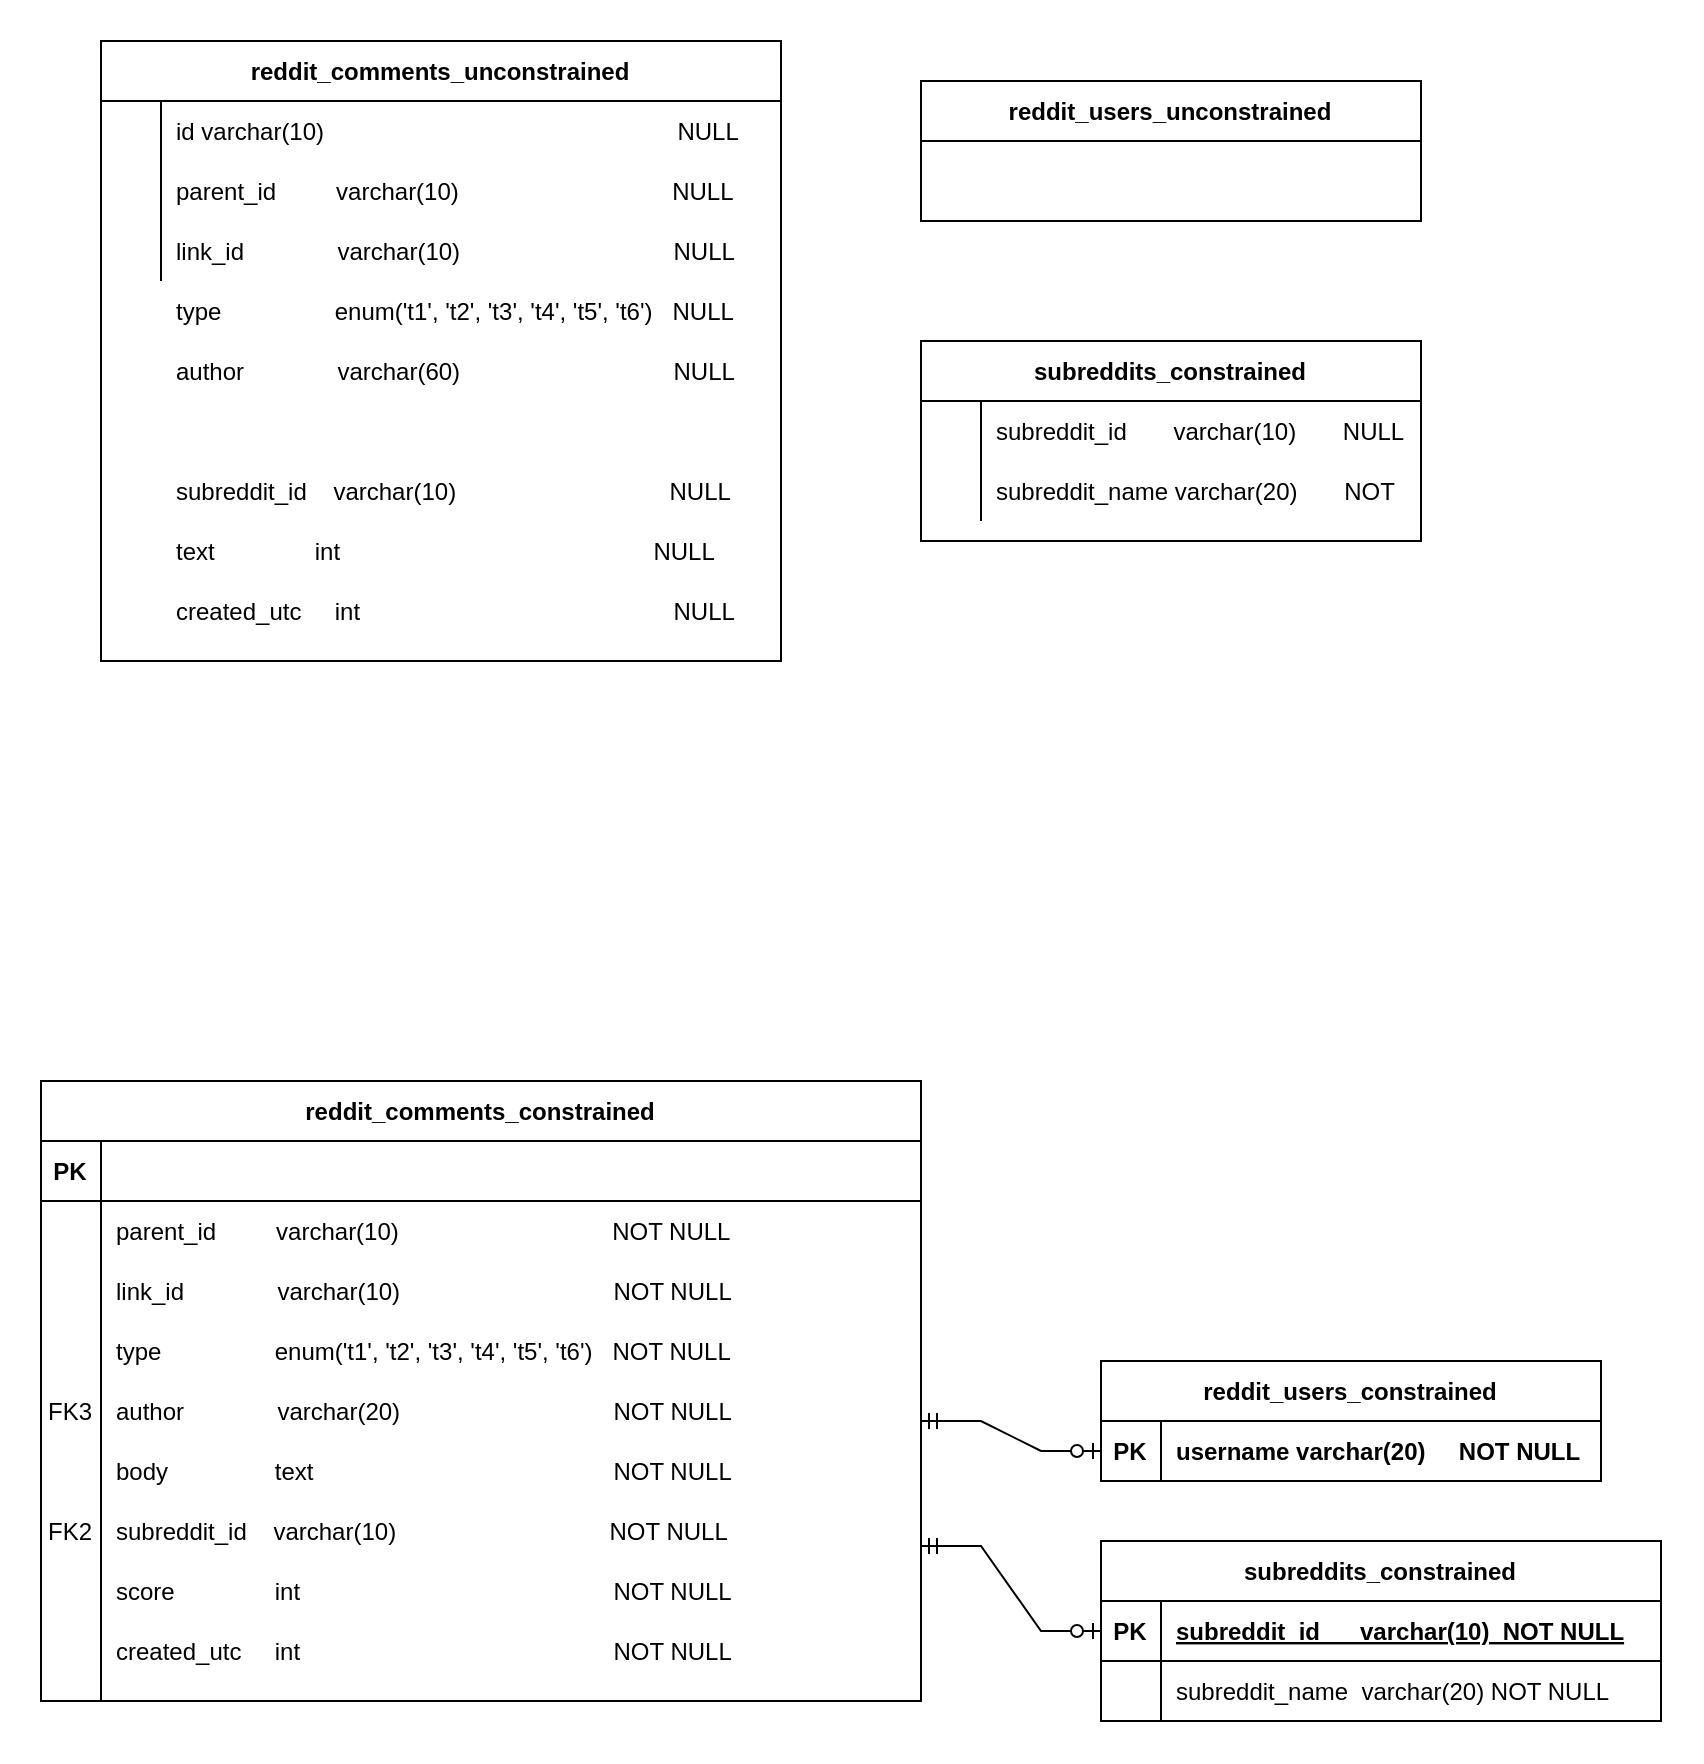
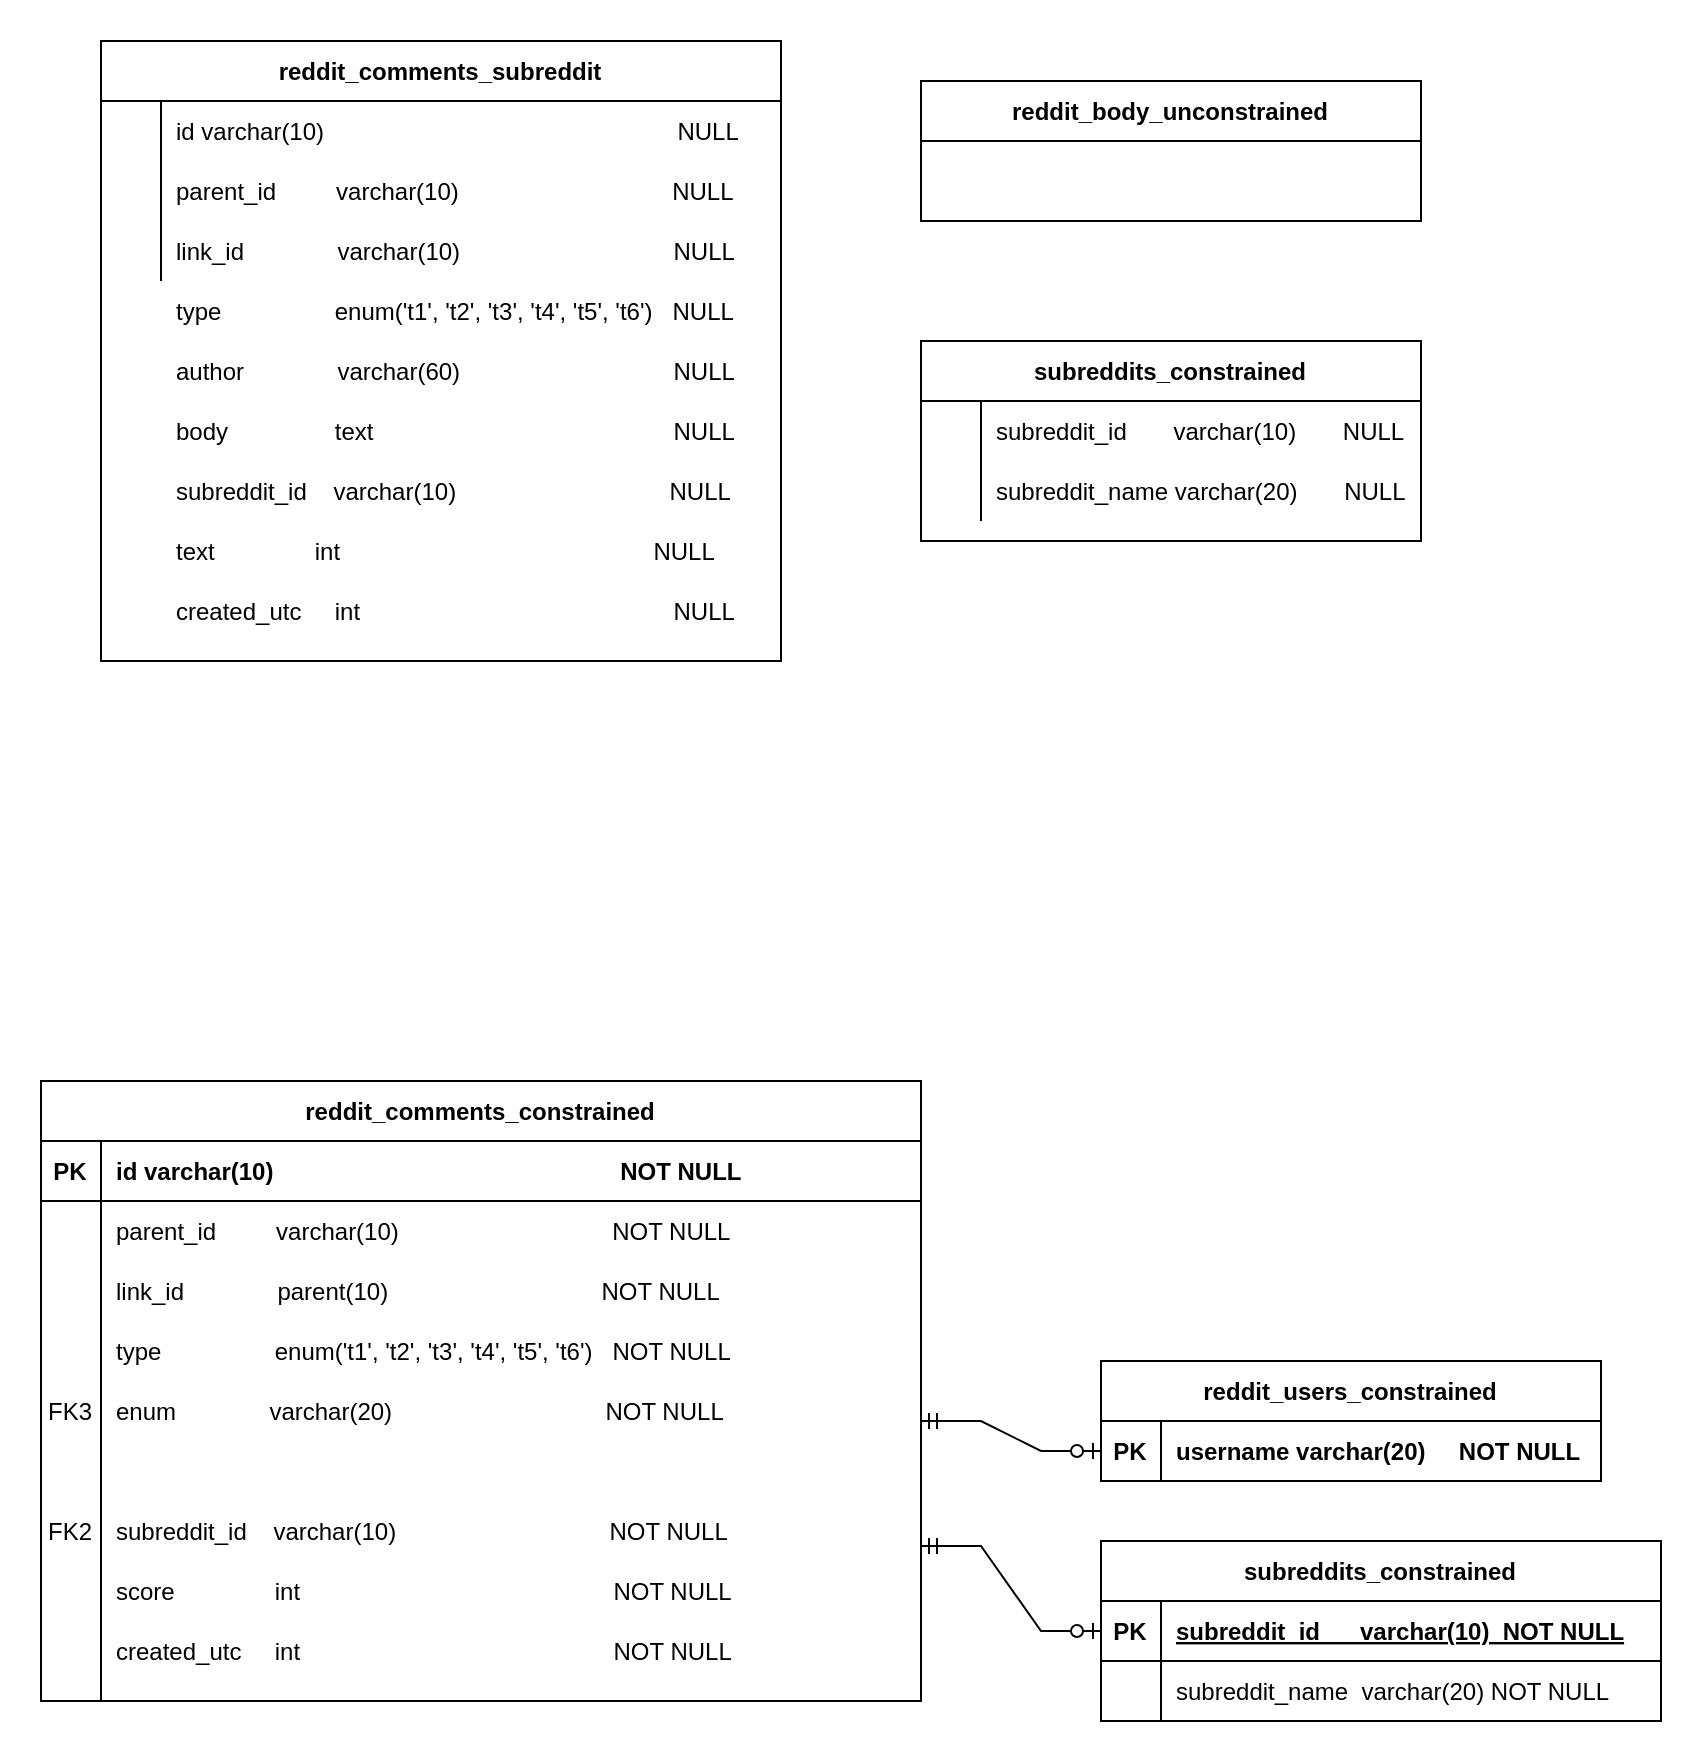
- <mxCell id="12" value="reddit_comments_unconstrained" style="shape=table;startSize=30;container=1;collapsible=1;childLayout=tableLayout;fixedRows=1;rowLines=0;fontStyle=1;align=center;resizeLast=1;" parent="1" vertex="1"><mxGeometry x="50" y="20" width="340" height="310.0" as="geometry" /></mxCell>
+ <mxCell id="12" value="reddit_comments_subreddit" style="shape=table;startSize=30;container=1;collapsible=1;childLayout=tableLayout;fixedRows=1;rowLines=0;fontStyle=1;align=center;resizeLast=1;" parent="1" vertex="1"><mxGeometry x="50" y="20" width="340" height="310.0" as="geometry" /></mxCell>
- <mxCell id="2" value="reddit_users_unconstrained" style="shape=table;startSize=30;container=1;collapsible=1;childLayout=tableLayout;fixedRows=1;rowLines=0;fontStyle=1;align=center;resizeLast=1;" parent="1" vertex="1"><mxGeometry x="460" y="40" width="250" height="70" as="geometry"><mxRectangle x="450" y="120" width="70" height="30" as="alternateBounds" /></mxGeometry></mxCell>
+ <mxCell id="2" value="reddit_body_unconstrained" style="shape=table;startSize=30;container=1;collapsible=1;childLayout=tableLayout;fixedRows=1;rowLines=0;fontStyle=1;align=center;resizeLast=1;" parent="1" vertex="1"><mxGeometry x="460" y="40" width="250" height="70" as="geometry"><mxRectangle x="450" y="120" width="70" height="30" as="alternateBounds" /></mxGeometry></mxCell>
+ <mxCell id="24" value="body                text                                             NULL" style="shape=partialRectangle;connectable=0;fillColor=none;top=0;left=0;bottom=0;right=0;align=left;spacingLeft=6;overflow=hidden;" parent="1" vertex="1"><mxGeometry x="80" y="200" width="310" height="30" as="geometry"><mxRectangle width="150" height="30" as="alternateBounds" /></mxGeometry></mxCell>
- <mxCell id="11" value="subreddit_name varchar(20)       NOT" style="shape=partialRectangle;overflow=hidden;connectable=0;fillColor=none;top=0;left=0;bottom=0;right=0;align=left;spacingLeft=6;" parent="9" vertex="1"><mxGeometry x="30" width="220" height="30" as="geometry"><mxRectangle width="220" height="30" as="alternateBounds" /></mxGeometry></mxCell>
+ <mxCell id="11" value="subreddit_name varchar(20)       NULL" style="shape=partialRectangle;overflow=hidden;connectable=0;fillColor=none;top=0;left=0;bottom=0;right=0;align=left;spacingLeft=6;" parent="9" vertex="1"><mxGeometry x="30" width="220" height="30" as="geometry"><mxRectangle width="220" height="30" as="alternateBounds" /></mxGeometry></mxCell>
+ <mxCell id="55" value="id varchar(10)                                                    NOT NULL" style="shape=partialRectangle;connectable=0;fillColor=none;top=0;left=0;bottom=0;right=0;align=left;spacingLeft=6;overflow=hidden;fontStyle=1" parent="1" vertex="1"><mxGeometry x="50" y="570" width="370" height="30" as="geometry"><mxRectangle width="370" height="30" as="alternateBounds" /></mxGeometry></mxCell>
- <mxCell id="48" value="link_id              varchar(10)                                NOT NULL" style="shape=partialRectangle;connectable=0;fillColor=none;top=0;left=0;bottom=0;right=0;align=left;spacingLeft=6;overflow=hidden;" parent="46" vertex="1"><mxGeometry x="30" width="410.0" height="30" as="geometry"><mxRectangle width="410.0" height="30" as="alternateBounds" /></mxGeometry></mxCell>
+ <mxCell id="48" value="link_id              parent(10)                                NOT NULL" style="shape=partialRectangle;connectable=0;fillColor=none;top=0;left=0;bottom=0;right=0;align=left;spacingLeft=6;overflow=hidden;" parent="46" vertex="1"><mxGeometry x="30" width="410.0" height="30" as="geometry"><mxRectangle width="410.0" height="30" as="alternateBounds" /></mxGeometry></mxCell>
- <mxCell id="50" value="author              varchar(20)                                NOT NULL" style="shape=partialRectangle;connectable=0;fillColor=none;top=0;left=0;bottom=0;right=0;align=left;spacingLeft=6;overflow=hidden;" parent="1" vertex="1"><mxGeometry x="50" y="690" width="360" height="30" as="geometry"><mxRectangle width="150" height="30" as="alternateBounds" /></mxGeometry></mxCell>
+ <mxCell id="50" value="enum              varchar(20)                                NOT NULL" style="shape=partialRectangle;connectable=0;fillColor=none;top=0;left=0;bottom=0;right=0;align=left;spacingLeft=6;overflow=hidden;" parent="1" vertex="1"><mxGeometry x="50" y="690" width="360" height="30" as="geometry"><mxRectangle width="150" height="30" as="alternateBounds" /></mxGeometry></mxCell>
- <mxCell id="51" value="body                text                                             NOT NULL" style="shape=partialRectangle;connectable=0;fillColor=none;top=0;left=0;bottom=0;right=0;align=left;spacingLeft=6;overflow=hidden;" parent="1" vertex="1"><mxGeometry x="50" y="720" width="350" height="30" as="geometry"><mxRectangle width="150" height="30" as="alternateBounds" /></mxGeometry></mxCell>
